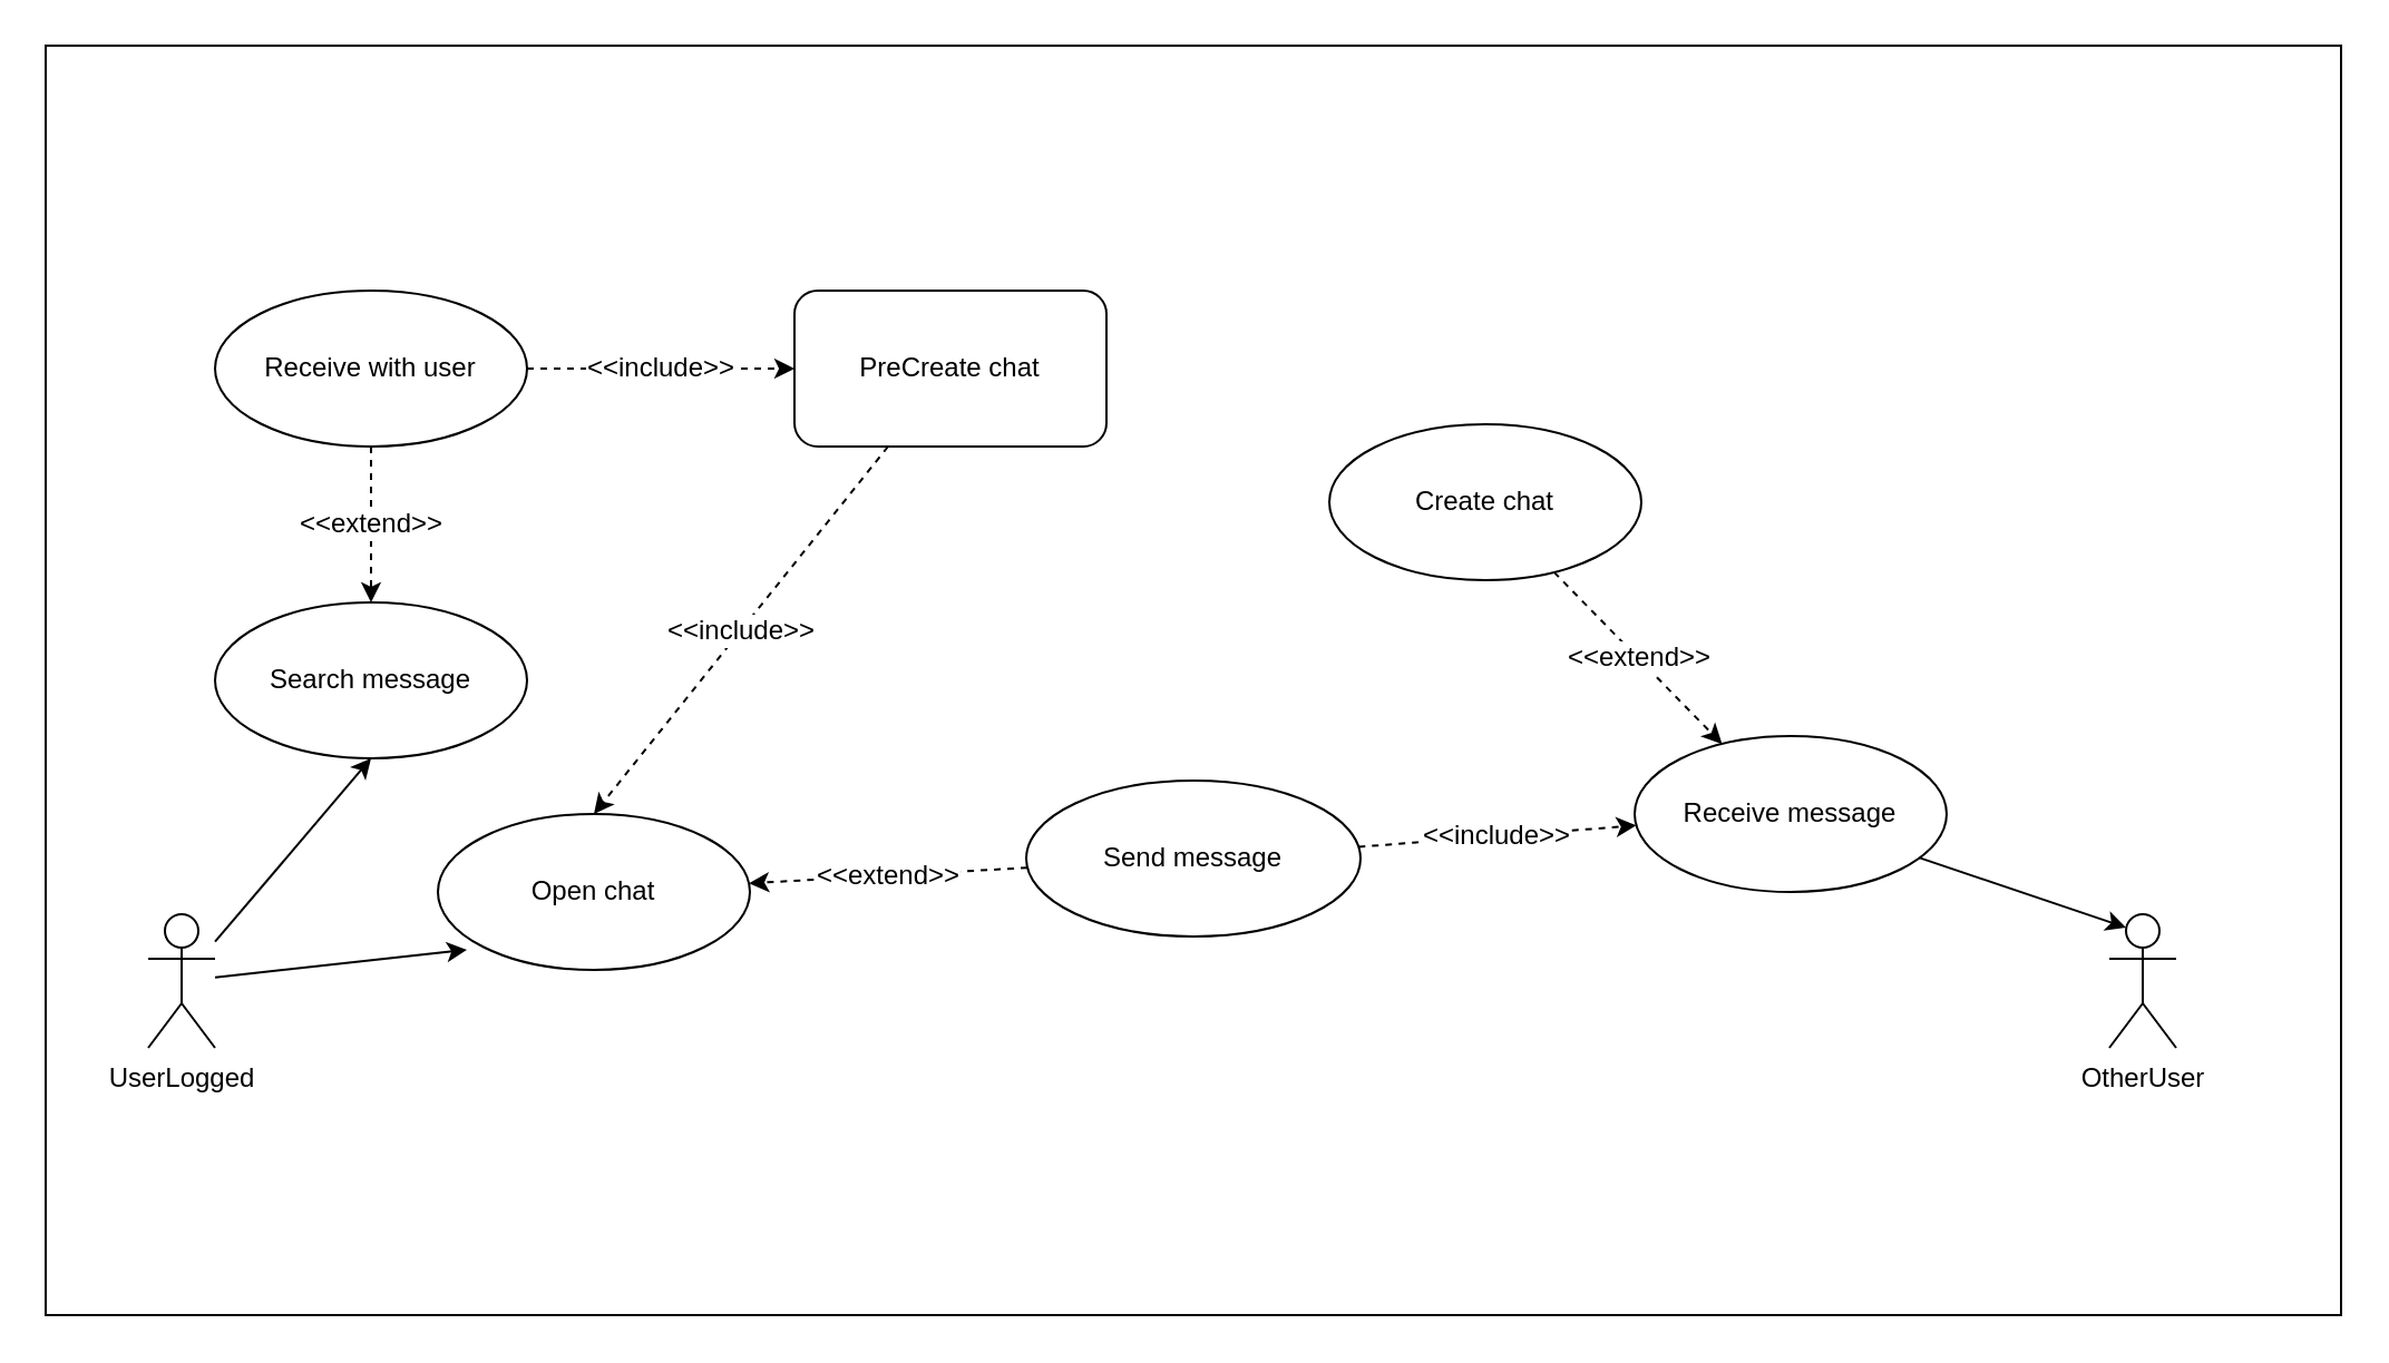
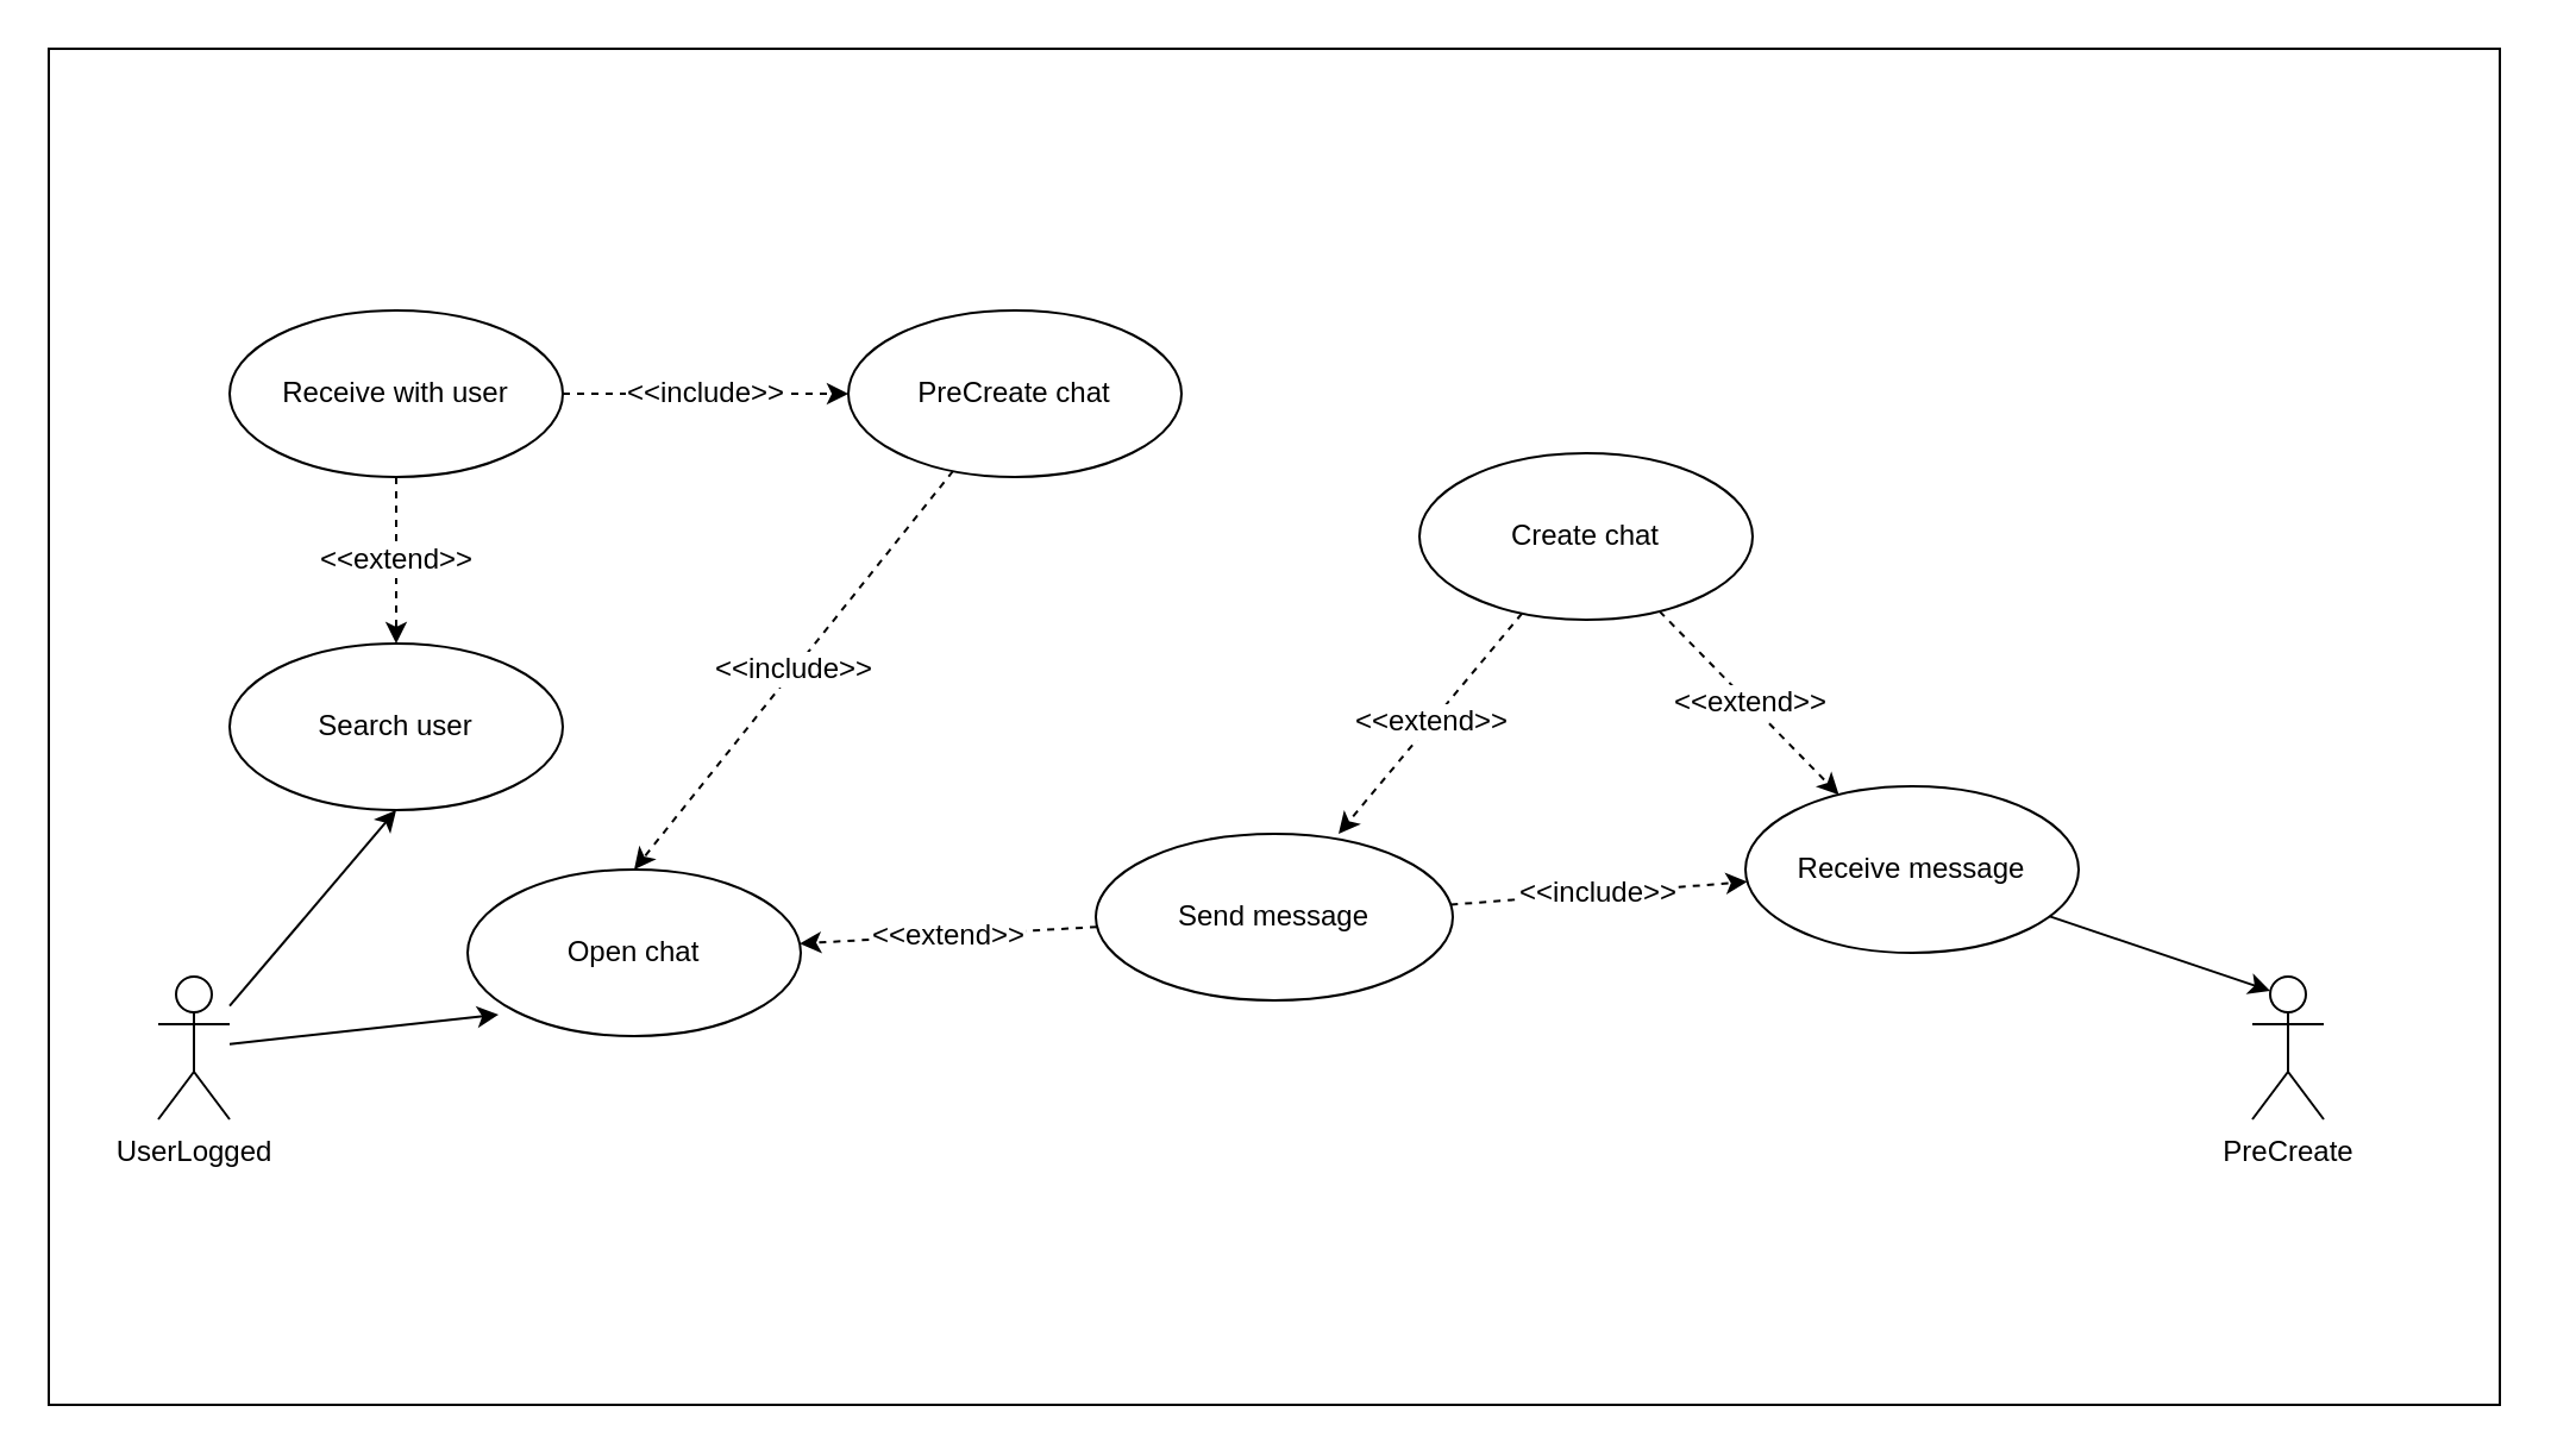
- <mxCell id="20" value="PreCreate chat" style="whiteSpace=wrap;html=1;rounded=1;" vertex="1" parent="1"><mxGeometry x="356" y="130" width="140" height="70" as="geometry" /></mxCell>
+ <mxCell id="20" value="PreCreate chat" style="ellipse;whiteSpace=wrap;html=1;" vertex="1" parent="1"><mxGeometry x="356" y="130" width="140" height="70" as="geometry" /></mxCell>
+ <mxCell id="21" value="&amp;lt;&amp;lt;extend&amp;gt;&amp;gt;" style="edgeStyle=none;rounded=0;orthogonalLoop=1;jettySize=auto;html=1;entryX=0.68;entryY=0;entryDx=0;entryDy=0;entryPerimeter=0;dashed=1;fontSize=12;" edge="1" parent="1" source="23" target="12"><mxGeometry relative="1" as="geometry" /></mxCell>
- <mxCell id="8" value="Search message" style="ellipse;whiteSpace=wrap;html=1;" vertex="1" parent="1"><mxGeometry x="96" y="270" width="140" height="70" as="geometry" /></mxCell>
+ <mxCell id="8" value="Search user" style="ellipse;whiteSpace=wrap;html=1;" vertex="1" parent="1"><mxGeometry x="96" y="270" width="140" height="70" as="geometry" /></mxCell>
- <mxCell id="13" value="OtherUser" style="shape=umlActor;verticalLabelPosition=bottom;verticalAlign=top;html=1;" vertex="1" parent="1"><mxGeometry x="946" y="410" width="30" height="60" as="geometry" /></mxCell>
+ <mxCell id="13" value="PreCreate" style="shape=umlActor;verticalLabelPosition=bottom;verticalAlign=top;html=1;" vertex="1" parent="1"><mxGeometry x="946" y="410" width="30" height="60" as="geometry" /></mxCell>
